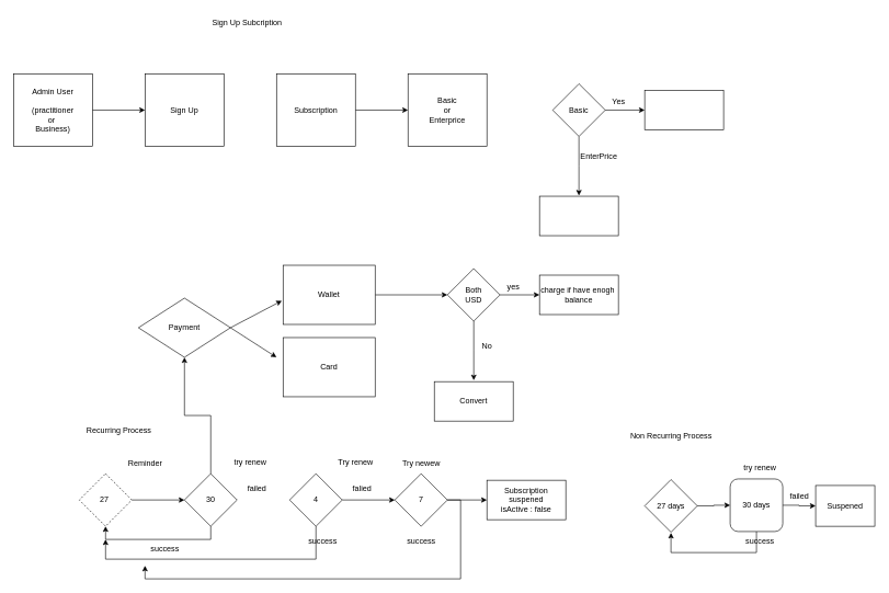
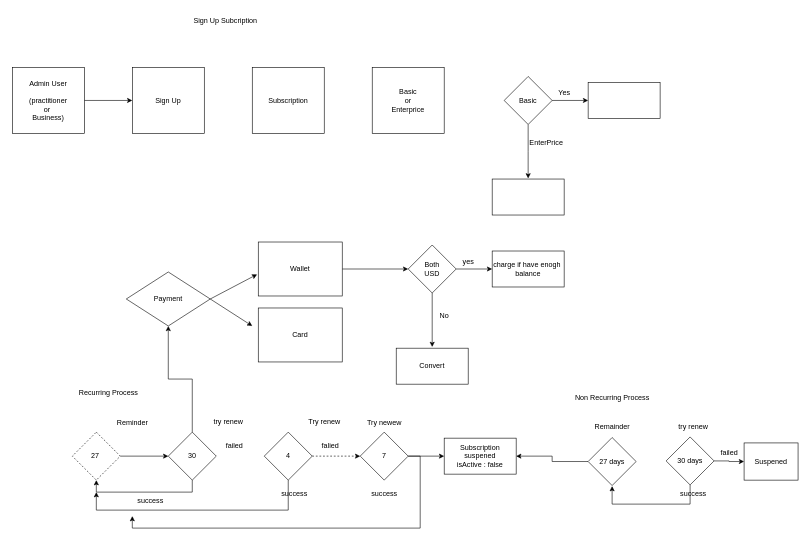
- <mxCell id="6" value="" style="edgeStyle=orthogonalEdgeStyle;rounded=0;orthogonalLoop=1;jettySize=auto;html=1;" parent="1" source="7" target="8" edge="1"><mxGeometry relative="1" as="geometry" /></mxCell>
+ <mxCell id="55" value="Remainder" style="text;html=1;align=center;verticalAlign=middle;resizable=0;points=[];autosize=1;strokeColor=none;fillColor=none;" parent="1" vertex="1"><mxGeometry x="980" y="697" width="80" height="30" as="geometry" /></mxCell>
- <mxCell id="34" value="" style="edgeStyle=orthogonalEdgeStyle;rounded=0;orthogonalLoop=1;jettySize=auto;html=1;" parent="1" source="36" target="39" edge="1"><mxGeometry relative="1" as="geometry" /></mxCell>
+ <mxCell id="34" value="" style="edgeStyle=orthogonalEdgeStyle;rounded=0;orthogonalLoop=1;jettySize=auto;html=1;dashed=1;" parent="1" source="36" target="39" edge="1"><mxGeometry relative="1" as="geometry" /></mxCell>
- <mxCell id="54" value="30 days" style="whiteSpace=wrap;html=1;rounded=1;" parent="1" vertex="1"><mxGeometry x="1110" y="728" width="80" height="80" as="geometry" /></mxCell>
+ <mxCell id="54" value="30 days" style="rhombus;whiteSpace=wrap;html=1;" parent="1" vertex="1"><mxGeometry x="1110" y="728" width="80" height="80" as="geometry" /></mxCell>
- <mxCell id="50" value="" style="edgeStyle=orthogonalEdgeStyle;rounded=0;orthogonalLoop=1;jettySize=auto;html=1;" parent="1" source="51" target="54" edge="1"><mxGeometry relative="1" as="geometry" /></mxCell>
+ <mxCell id="50" value="" style="edgeStyle=orthogonalEdgeStyle;rounded=0;orthogonalLoop=1;jettySize=auto;html=1;" parent="1" source="51" target="48" edge="1"><mxGeometry relative="1" as="geometry" /></mxCell>
